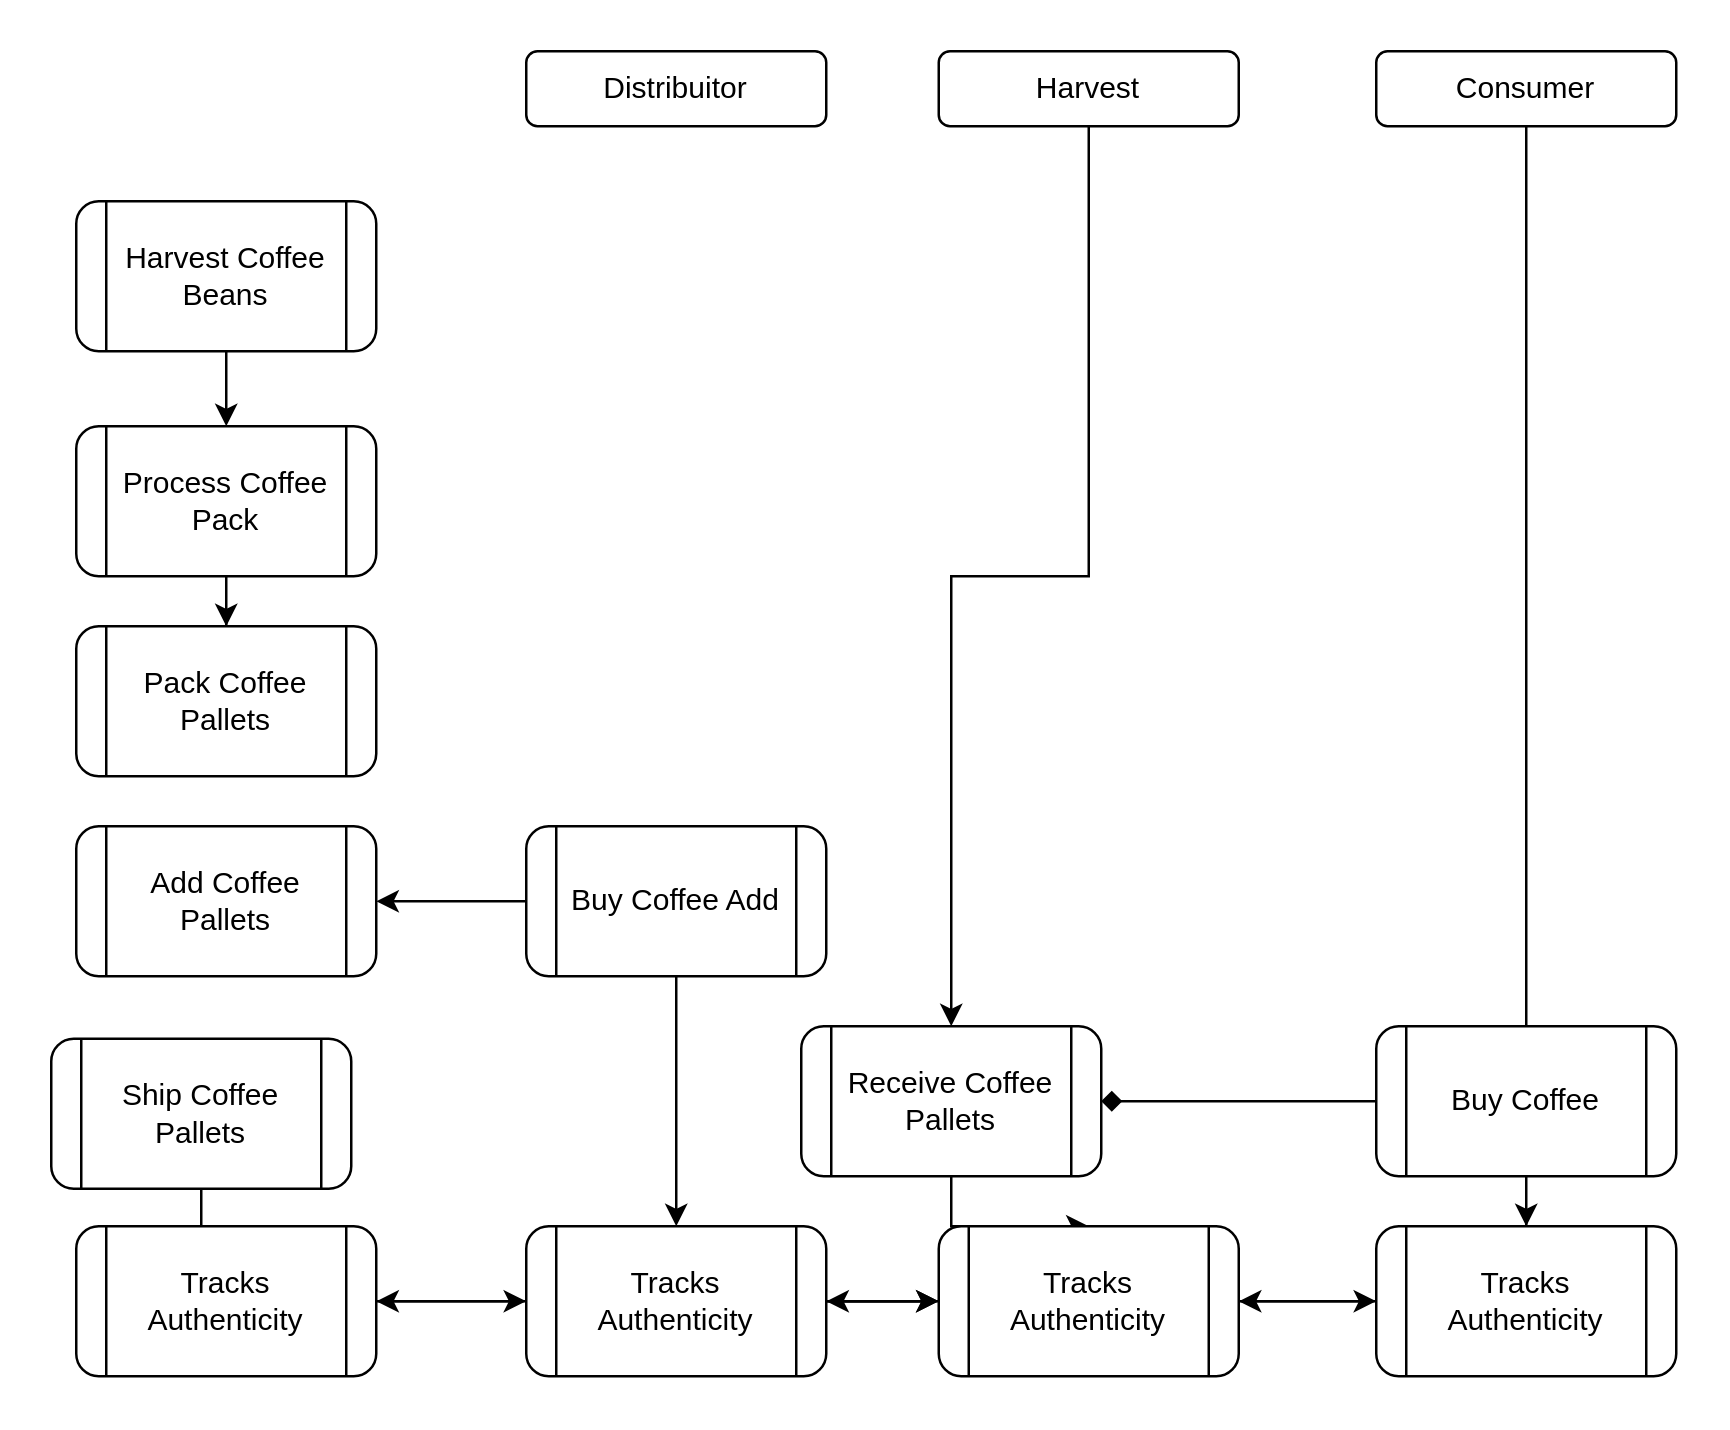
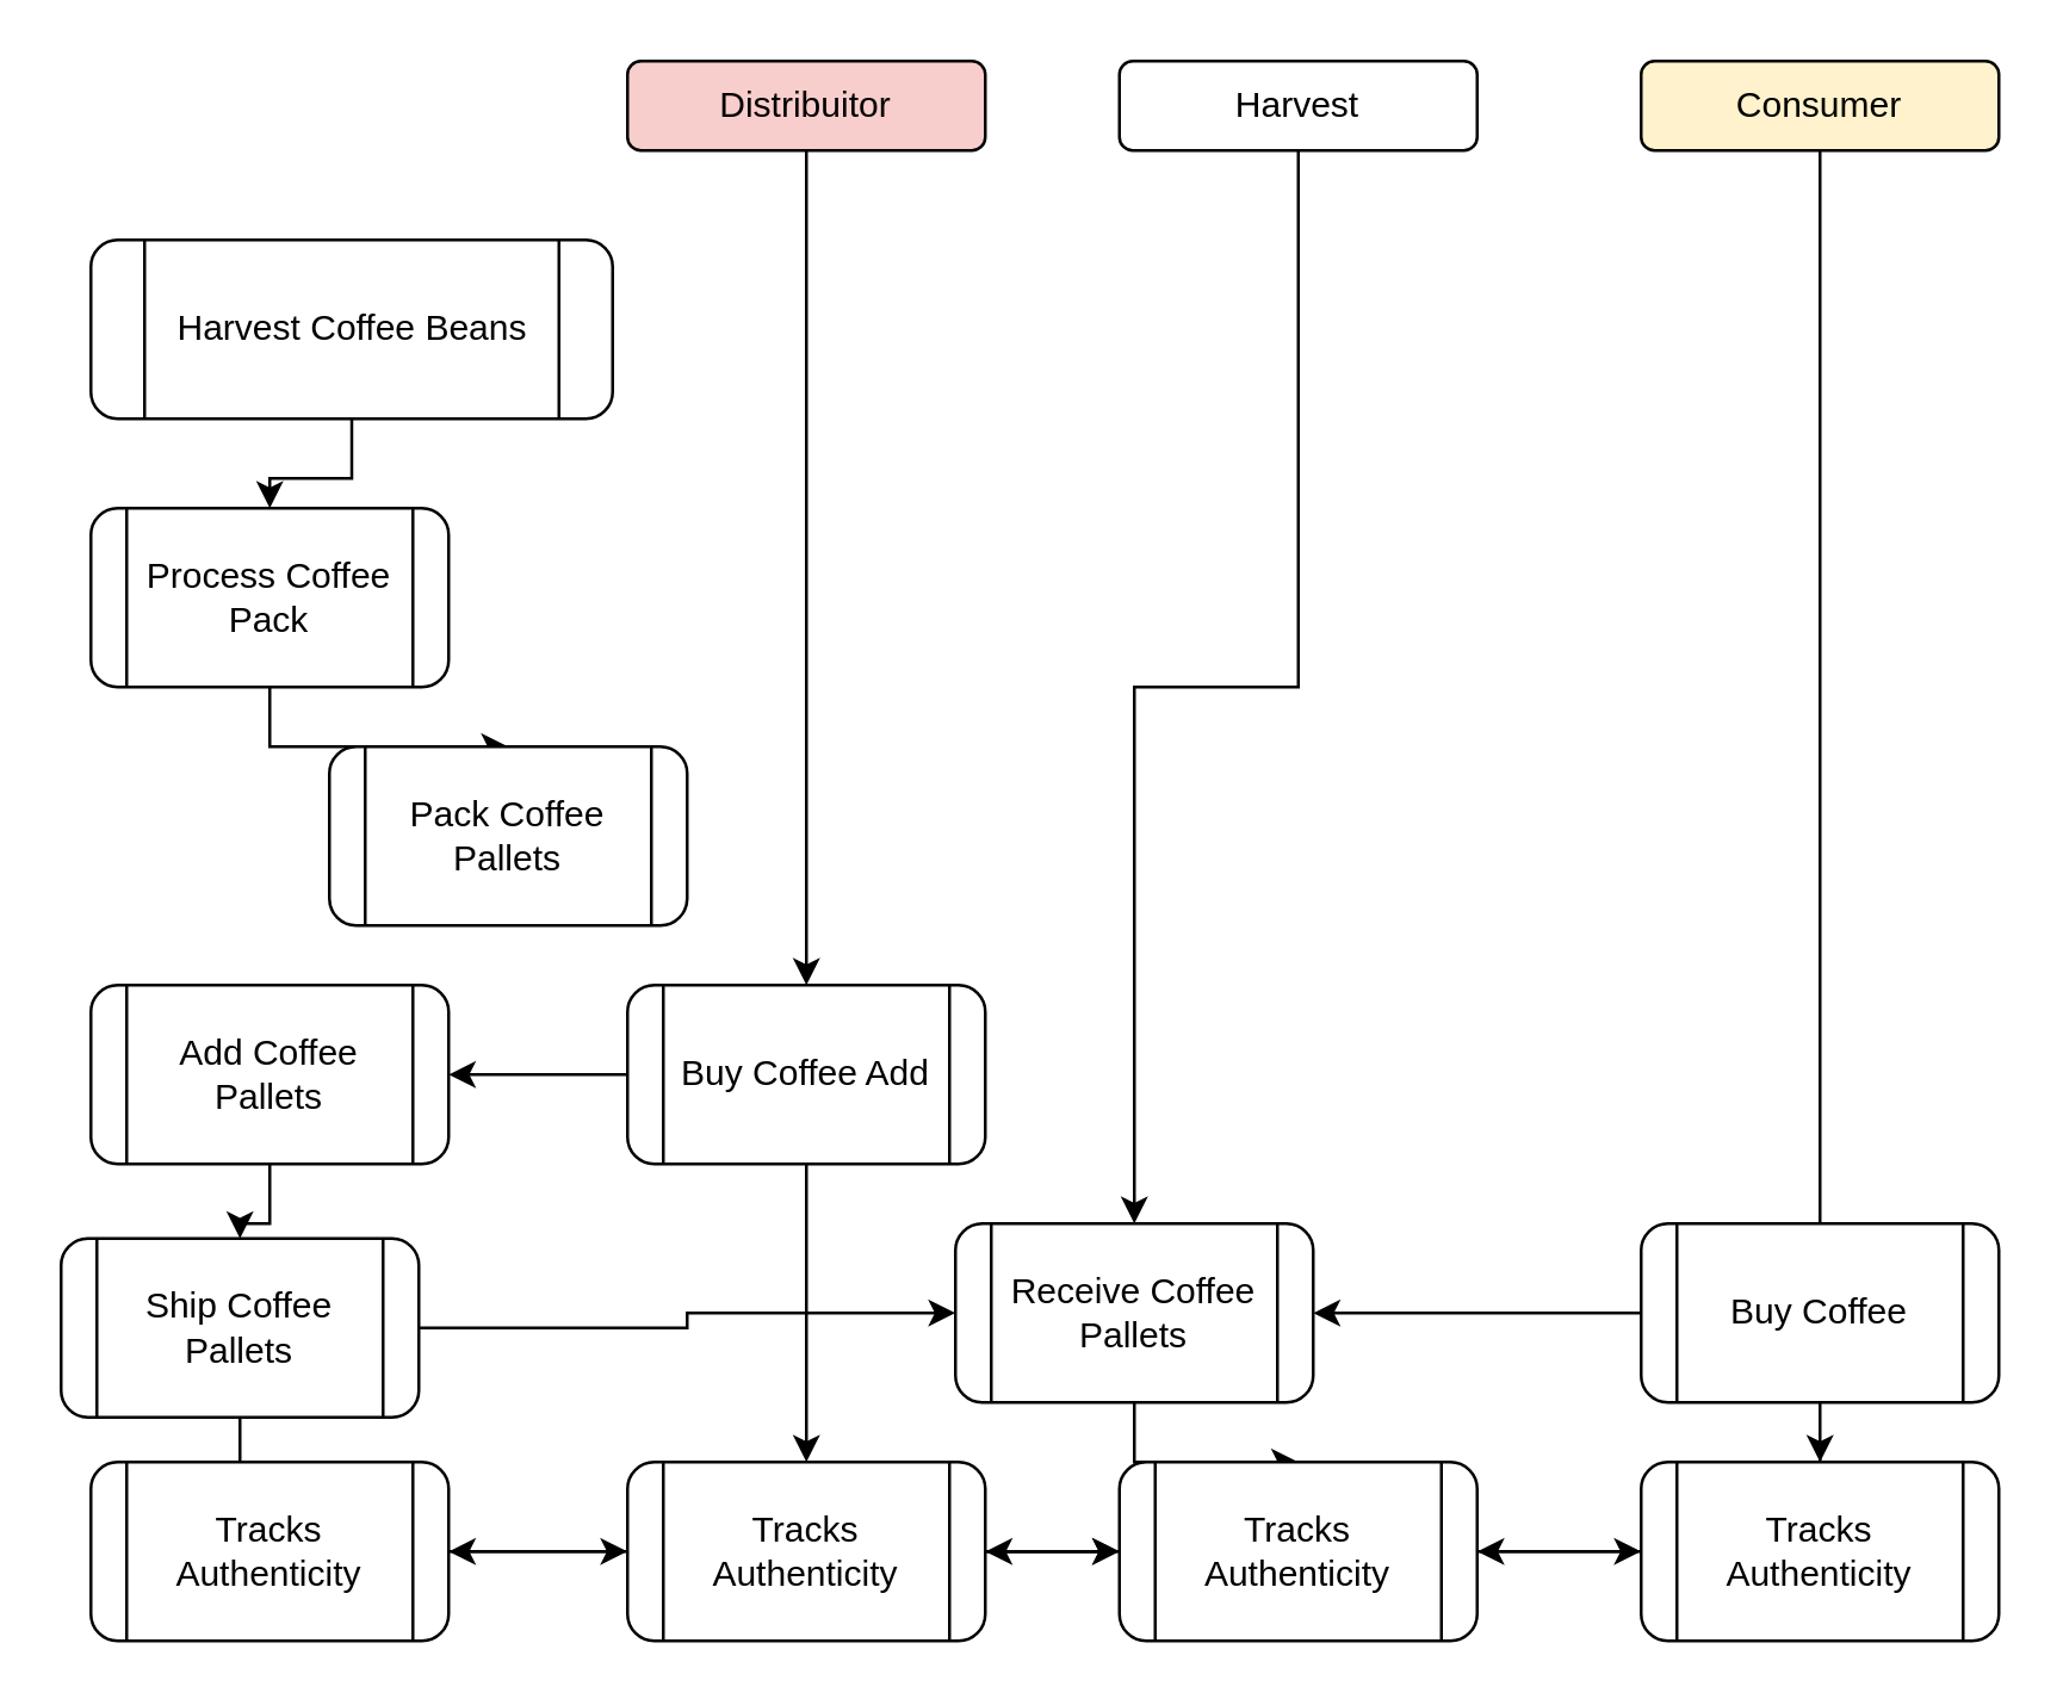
- <mxCell id="3" value="Distribuitor" style="rounded=1;whiteSpace=wrap;html=1;" vertex="1" parent="1"><mxGeometry x="210" y="20" width="120" height="30" as="geometry" /></mxCell>
+ <mxCell id="3" value="Distribuitor" style="rounded=1;whiteSpace=wrap;html=1;fillColor=#f8cecc;" vertex="1" parent="1"><mxGeometry x="210" y="20" width="120" height="30" as="geometry" /></mxCell>
- <mxCell id="7" value="Consumer" style="rounded=1;whiteSpace=wrap;html=1;" vertex="1" parent="1"><mxGeometry x="550" y="20" width="120" height="30" as="geometry" /></mxCell>
+ <mxCell id="7" value="Consumer" style="rounded=1;whiteSpace=wrap;html=1;fillColor=#fff2cc;" vertex="1" parent="1"><mxGeometry x="550" y="20" width="120" height="30" as="geometry" /></mxCell>
- <mxCell id="9" value="Harvest Coffee Beans" style="shape=process;whiteSpace=wrap;html=1;backgroundOutline=1;rounded=1;" vertex="1" parent="1"><mxGeometry x="30" y="80" width="120" height="60" as="geometry" /></mxCell>
+ <mxCell id="9" value="Harvest Coffee Beans" style="shape=process;whiteSpace=wrap;html=1;backgroundOutline=1;rounded=1;" vertex="1" parent="1"><mxGeometry x="30" y="80" width="175" height="60" as="geometry" /></mxCell>
+ <mxCell id="2" value="" style="edgeStyle=orthogonalEdgeStyle;rounded=0;orthogonalLoop=1;jettySize=auto;html=1;" edge="1" parent="1" source="3" target="22"><mxGeometry relative="1" as="geometry" /></mxCell>
- <mxCell id="12" value="Pack Coffee Pallets" style="shape=process;whiteSpace=wrap;html=1;backgroundOutline=1;rounded=1;" vertex="1" parent="1"><mxGeometry x="30" y="250" width="120" height="60" as="geometry" /></mxCell>
+ <mxCell id="12" value="Pack Coffee Pallets" style="shape=process;whiteSpace=wrap;html=1;backgroundOutline=1;rounded=1;" vertex="1" parent="1"><mxGeometry x="110" y="250" width="120" height="60" as="geometry" /></mxCell>
+ <mxCell id="13" value="" style="edgeStyle=orthogonalEdgeStyle;rounded=0;orthogonalLoop=1;jettySize=auto;html=1;" edge="1" parent="1" source="14" target="17"><mxGeometry relative="1" as="geometry" /></mxCell>
- <mxCell id="32" value="" style="edgeStyle=orthogonalEdgeStyle;rounded=0;orthogonalLoop=1;jettySize=auto;html=1;endArrow=diamond;" edge="1" parent="1" source="34" target="28"><mxGeometry relative="1" as="geometry" /></mxCell>
+ <mxCell id="32" value="" style="edgeStyle=orthogonalEdgeStyle;rounded=0;orthogonalLoop=1;jettySize=auto;html=1;" edge="1" parent="1" source="34" target="28"><mxGeometry relative="1" as="geometry" /></mxCell>
+ <mxCell id="16" style="edgeStyle=orthogonalEdgeStyle;rounded=0;orthogonalLoop=1;jettySize=auto;html=1;" edge="1" parent="1" source="17" target="28"><mxGeometry relative="1" as="geometry" /></mxCell>
